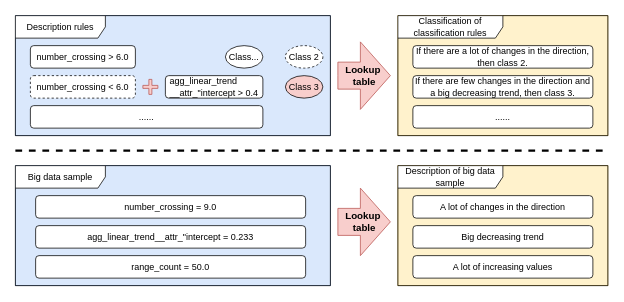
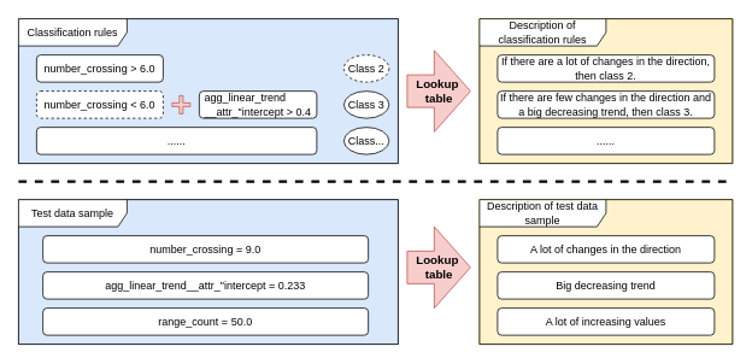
- <mxCell id="11" value="Description rules" style="shape=umlFrame;whiteSpace=wrap;html=1;pointerEvents=0;width=120;height=30;" vertex="1" parent="8"><mxGeometry width="420" height="160" as="geometry" /></mxCell>
+ <mxCell id="11" value="Classification rules" style="shape=umlFrame;whiteSpace=wrap;html=1;pointerEvents=0;width=120;height=30;" vertex="1" parent="8"><mxGeometry width="420" height="160" as="geometry" /></mxCell>
- <mxCell id="7" value="Classification of classification rules" style="shape=umlFrame;whiteSpace=wrap;html=1;pointerEvents=0;width=140;height=30;" vertex="1" parent="3"><mxGeometry width="280" height="160" as="geometry" /></mxCell>
+ <mxCell id="7" value="Description of classification rules" style="shape=umlFrame;whiteSpace=wrap;html=1;pointerEvents=0;width=140;height=30;" vertex="1" parent="3"><mxGeometry width="280" height="160" as="geometry" /></mxCell>
- <mxCell id="17" value="Class..." style="ellipse;whiteSpace=wrap;html=1;" vertex="1" parent="8"><mxGeometry x="280" y="40" width="50" height="30" as="geometry" /></mxCell>
+ <mxCell id="17" value="Class..." style="ellipse;whiteSpace=wrap;html=1;" vertex="1" parent="8"><mxGeometry x="360" y="120" width="50" height="30" as="geometry" /></mxCell>
- <mxCell id="16" value="Class 3" style="ellipse;whiteSpace=wrap;html=1;fillColor=#f8cecc;" vertex="1" parent="8"><mxGeometry x="360" y="80" width="50" height="30" as="geometry" /></mxCell>
+ <mxCell id="16" value="Class 3" style="ellipse;whiteSpace=wrap;html=1;" vertex="1" parent="8"><mxGeometry x="360" y="80" width="50" height="30" as="geometry" /></mxCell>
- <mxCell id="27" value="Big data sample" style="shape=umlFrame;whiteSpace=wrap;html=1;pointerEvents=0;width=120;height=30;" vertex="1" parent="23"><mxGeometry width="420" height="160" as="geometry" /></mxCell>
+ <mxCell id="27" value="Test data sample" style="shape=umlFrame;whiteSpace=wrap;html=1;pointerEvents=0;width=120;height=30;" vertex="1" parent="23"><mxGeometry width="420" height="160" as="geometry" /></mxCell>
- <mxCell id="22" value="Description of big data sample" style="shape=umlFrame;whiteSpace=wrap;html=1;pointerEvents=0;width=140;height=30;" vertex="1" parent="18"><mxGeometry width="280" height="160" as="geometry" /></mxCell>
+ <mxCell id="22" value="Description of test data sample" style="shape=umlFrame;whiteSpace=wrap;html=1;pointerEvents=0;width=140;height=30;" vertex="1" parent="18"><mxGeometry width="280" height="160" as="geometry" /></mxCell>
